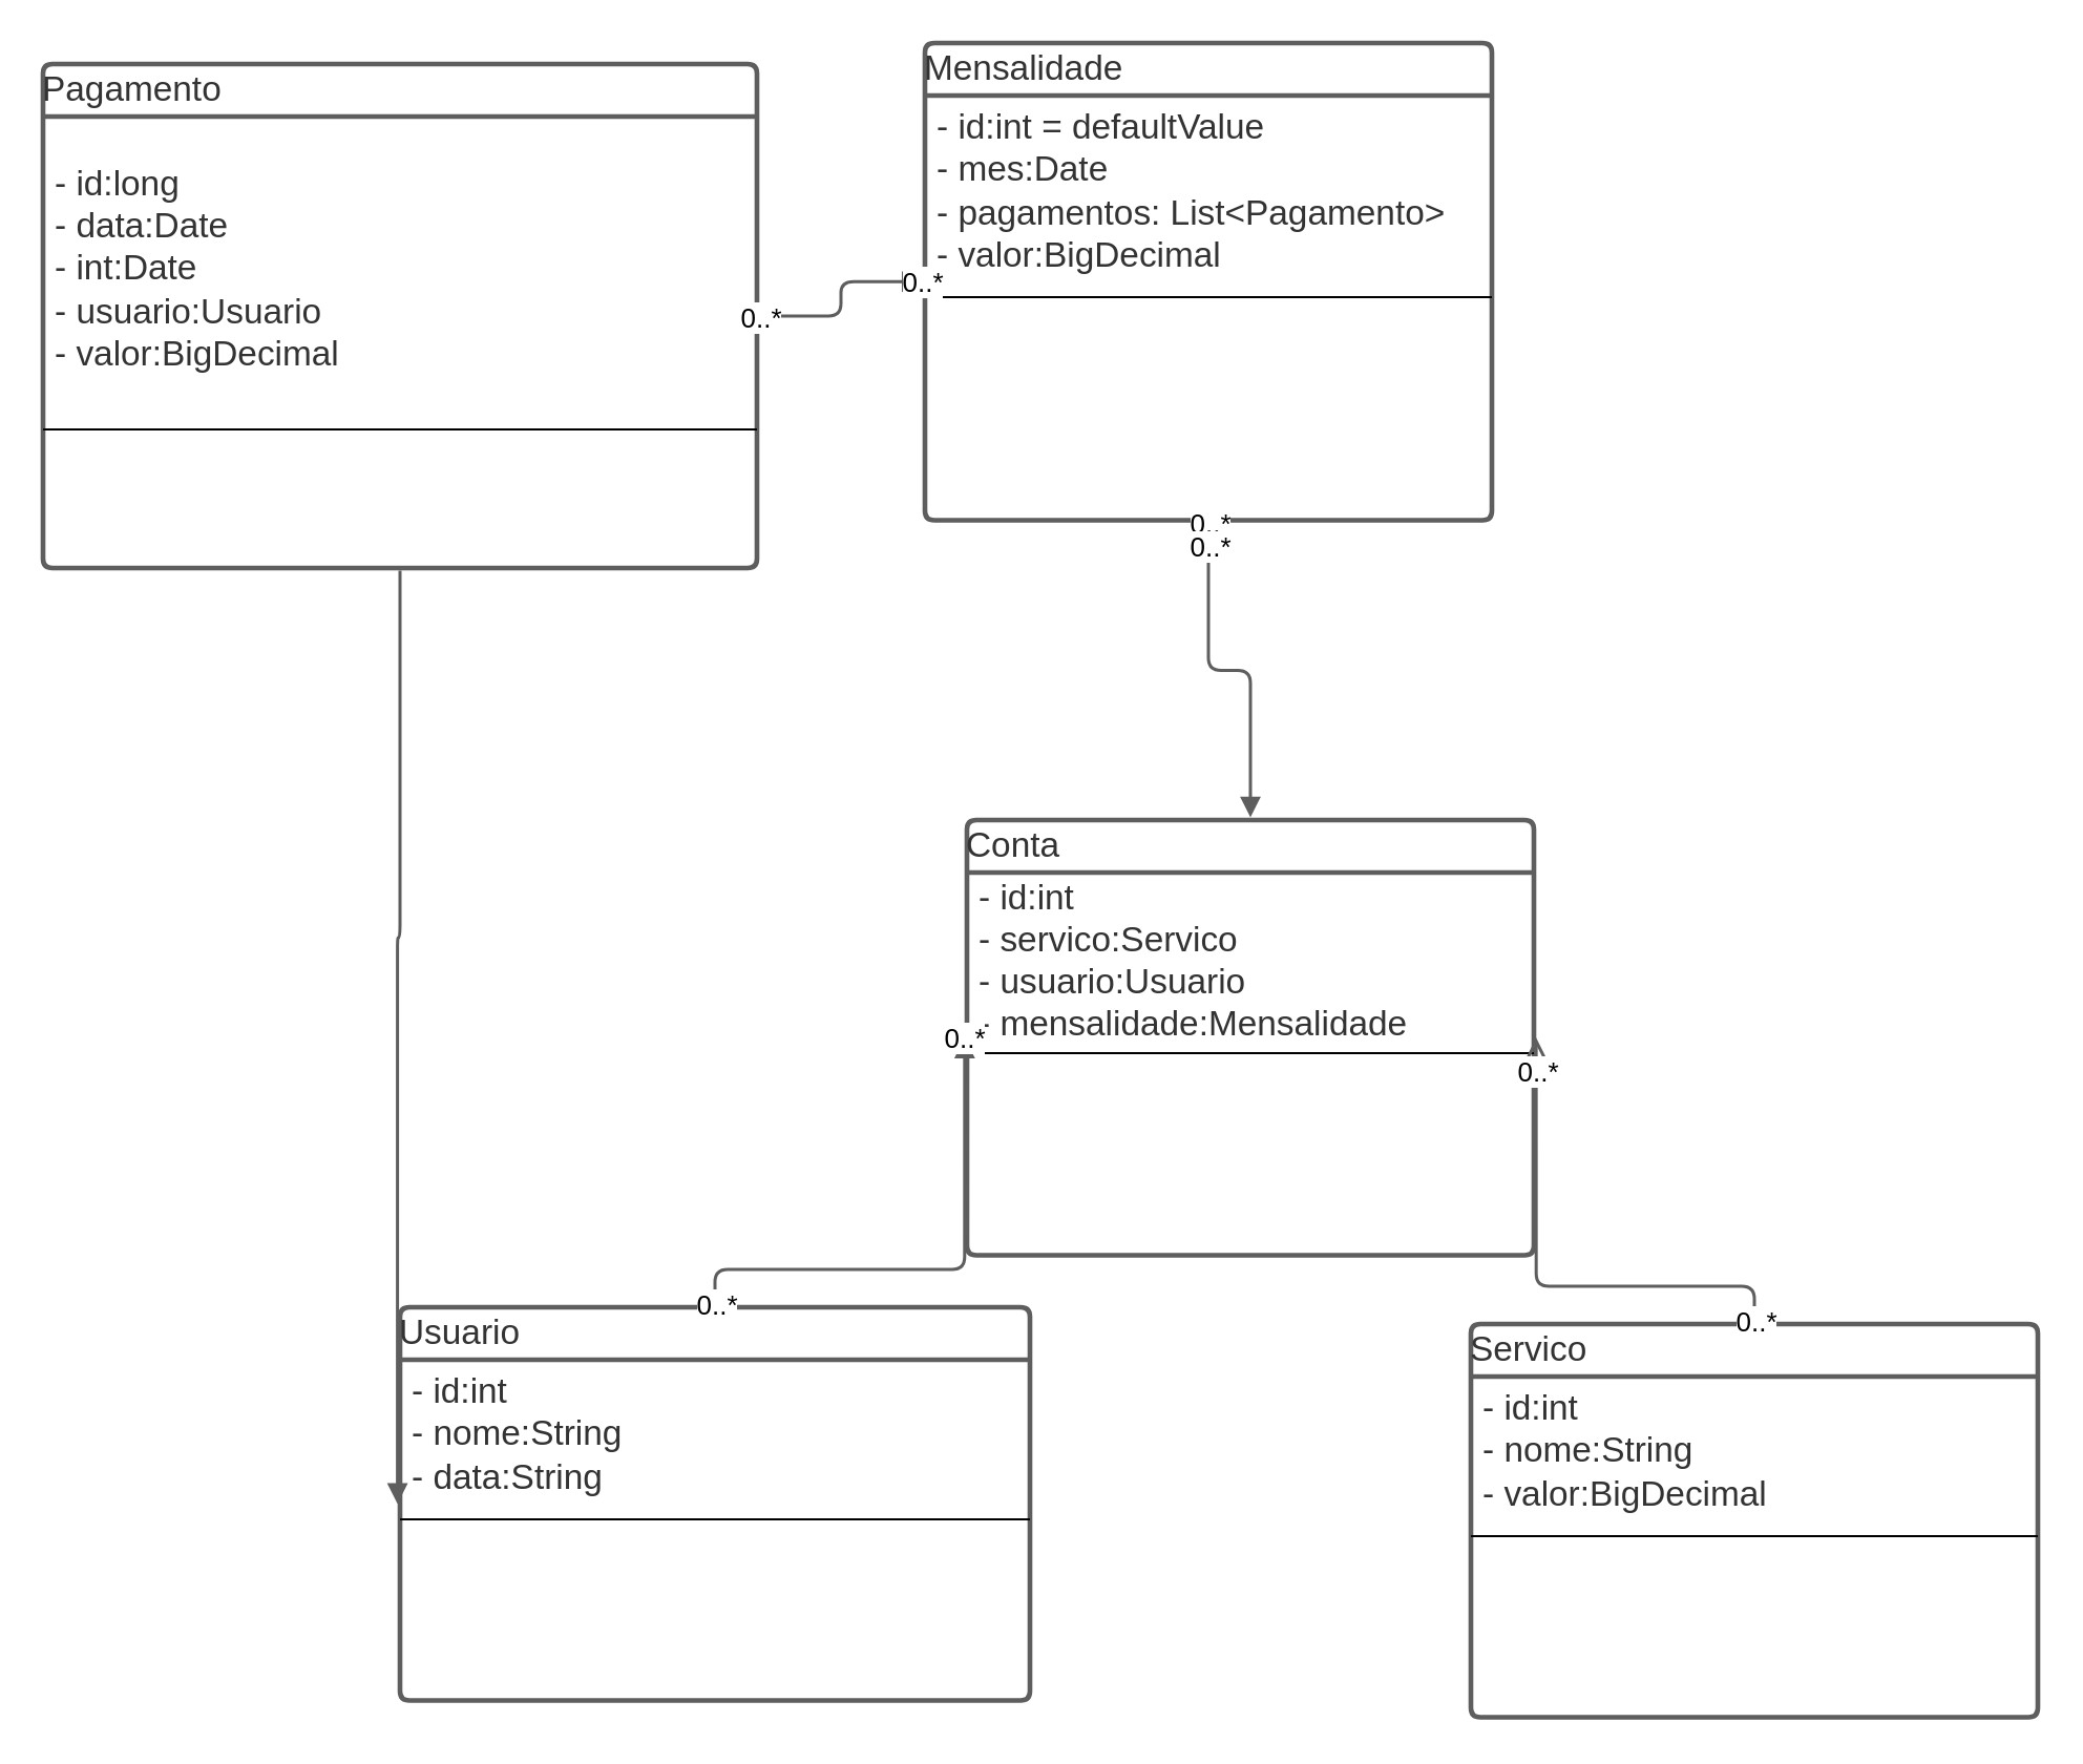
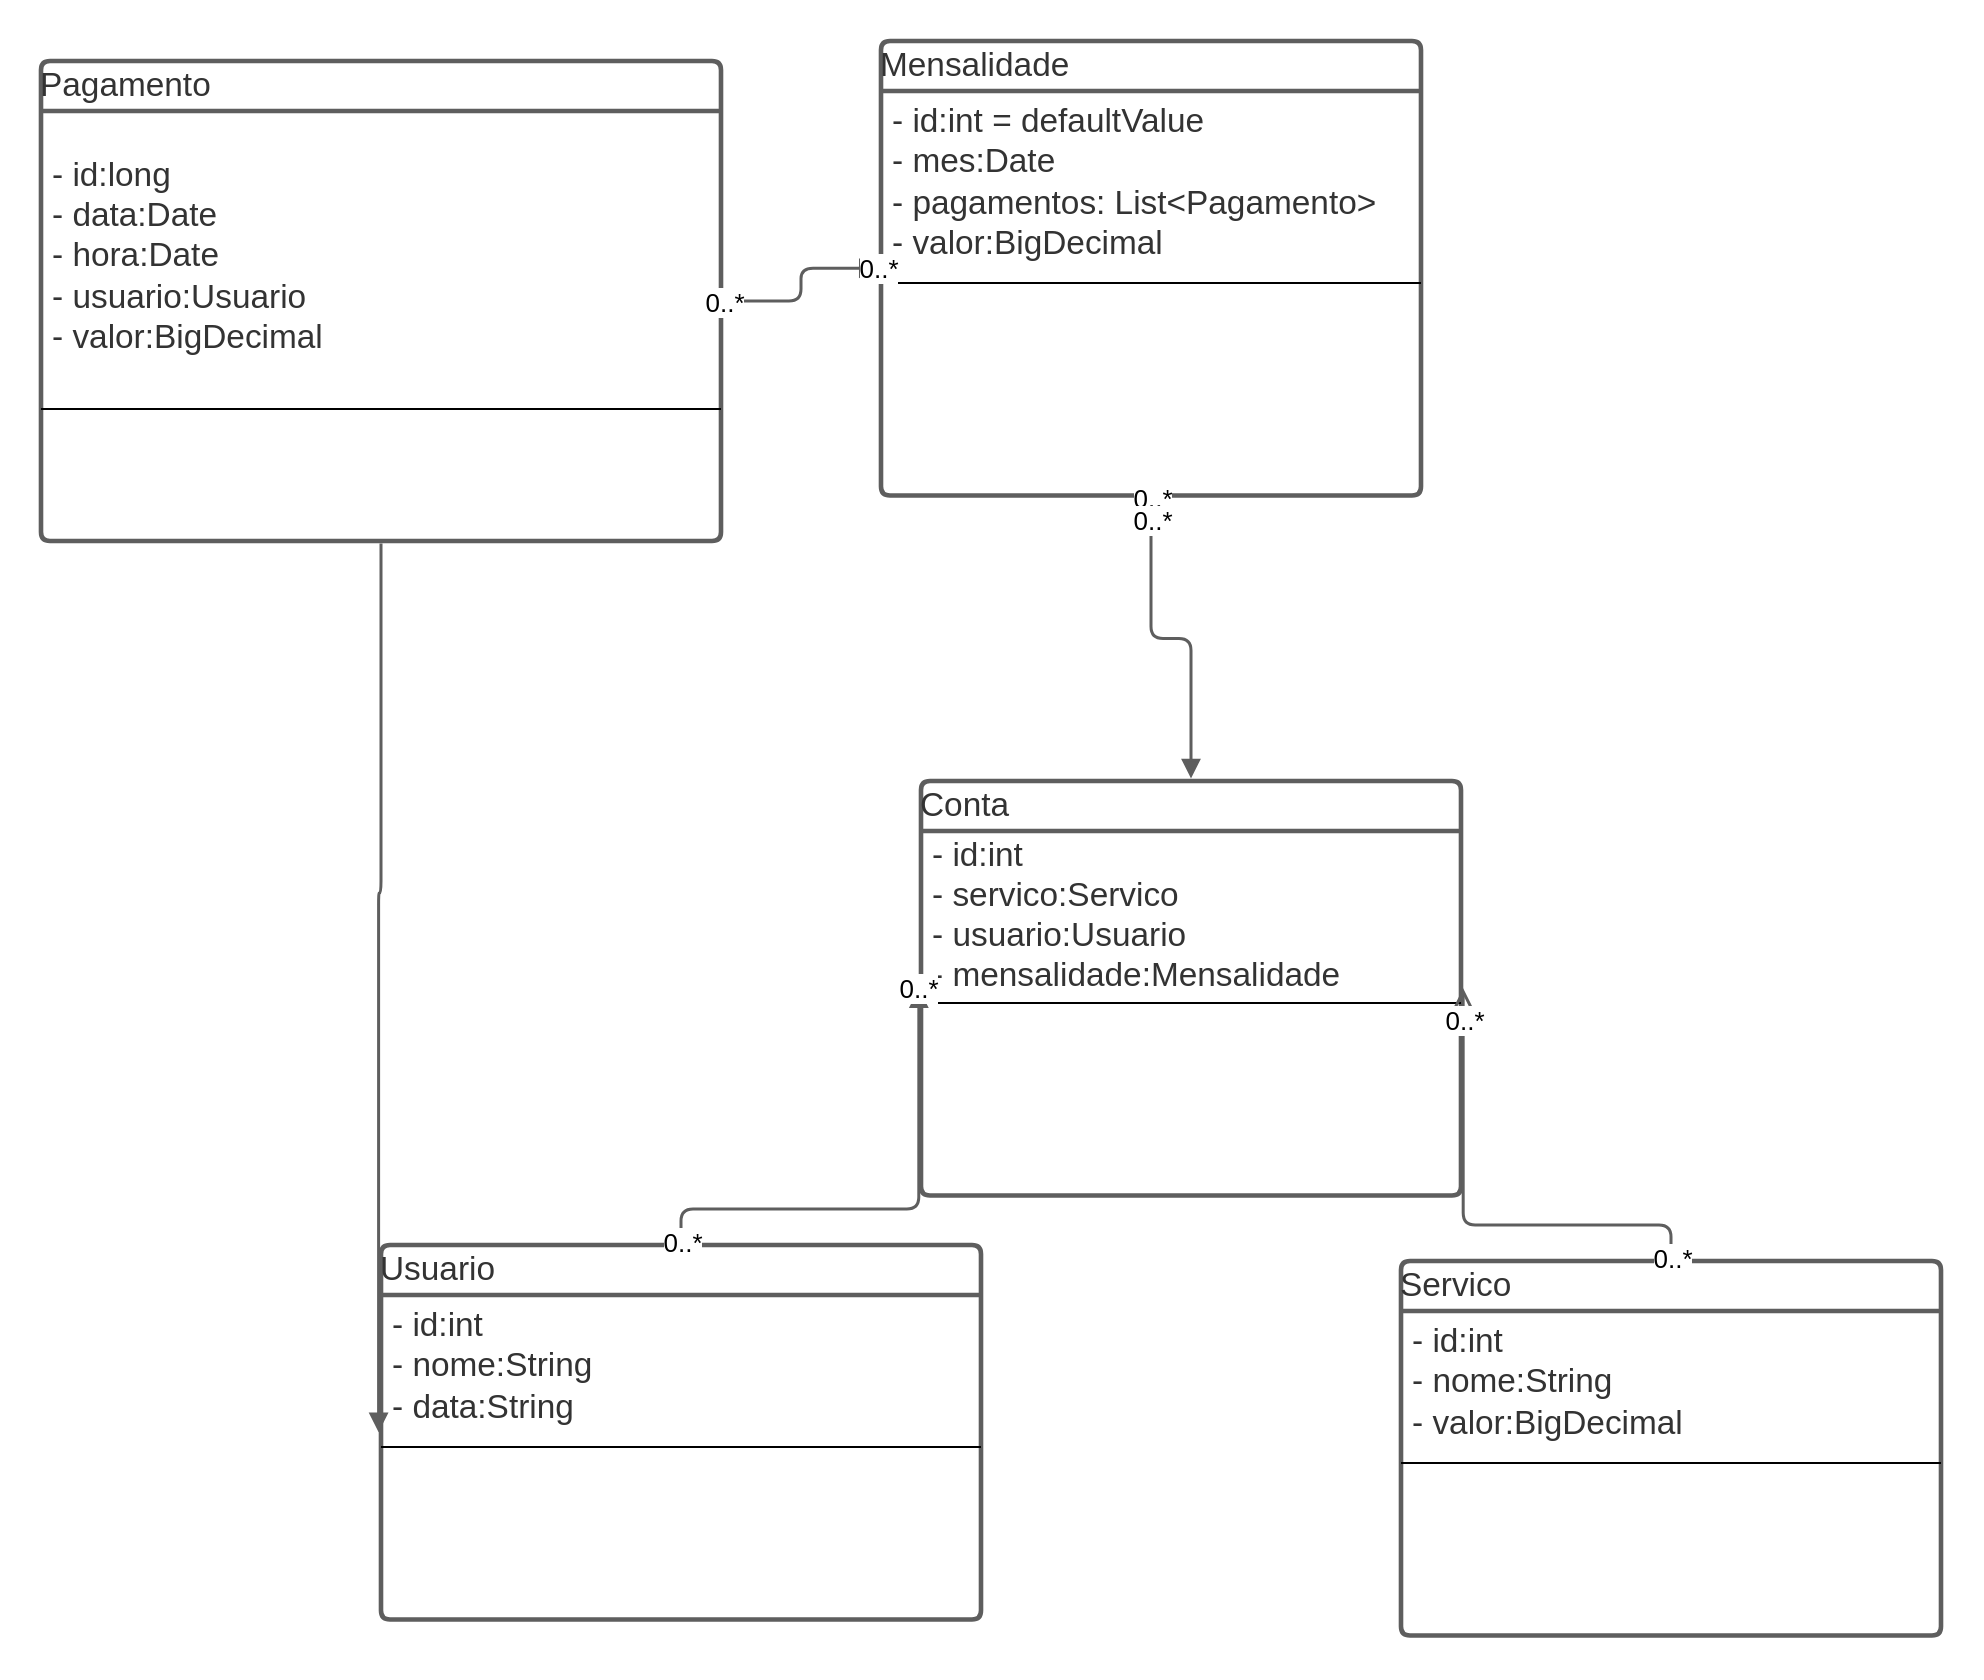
- <mxCell id="16" value="- id:long&#10;- data:Date&#10;- int:Date&#10;- usuario:Usuario&#10;- valor:BigDecimal" style="part=1;html=1;whiteSpace=wrap;resizeHeight=0;strokeColor=none;fillColor=none;align=left;verticalAlign=middle;spacingLeft=4;spacingRight=4;overflow=hidden;rotatable=0;points=[[0,0.5],[1,0.5]];portConstraint=eastwest;swimlaneFillColor=#ffffff;strokeOpacity=100;fontSize=16.7;fontColor=#333333;" vertex="1" parent="15"><mxGeometry y="25" width="340" height="145" as="geometry" /></mxCell>
+ <mxCell id="16" value="- id:long&#10;- data:Date&#10;- hora:Date&#10;- usuario:Usuario&#10;- valor:BigDecimal" style="part=1;html=1;whiteSpace=wrap;resizeHeight=0;strokeColor=none;fillColor=none;align=left;verticalAlign=middle;spacingLeft=4;spacingRight=4;overflow=hidden;rotatable=0;points=[[0,0.5],[1,0.5]];portConstraint=eastwest;swimlaneFillColor=#ffffff;strokeOpacity=100;fontSize=16.7;fontColor=#333333;" vertex="1" parent="15"><mxGeometry y="25" width="340" height="145" as="geometry" /></mxCell>
